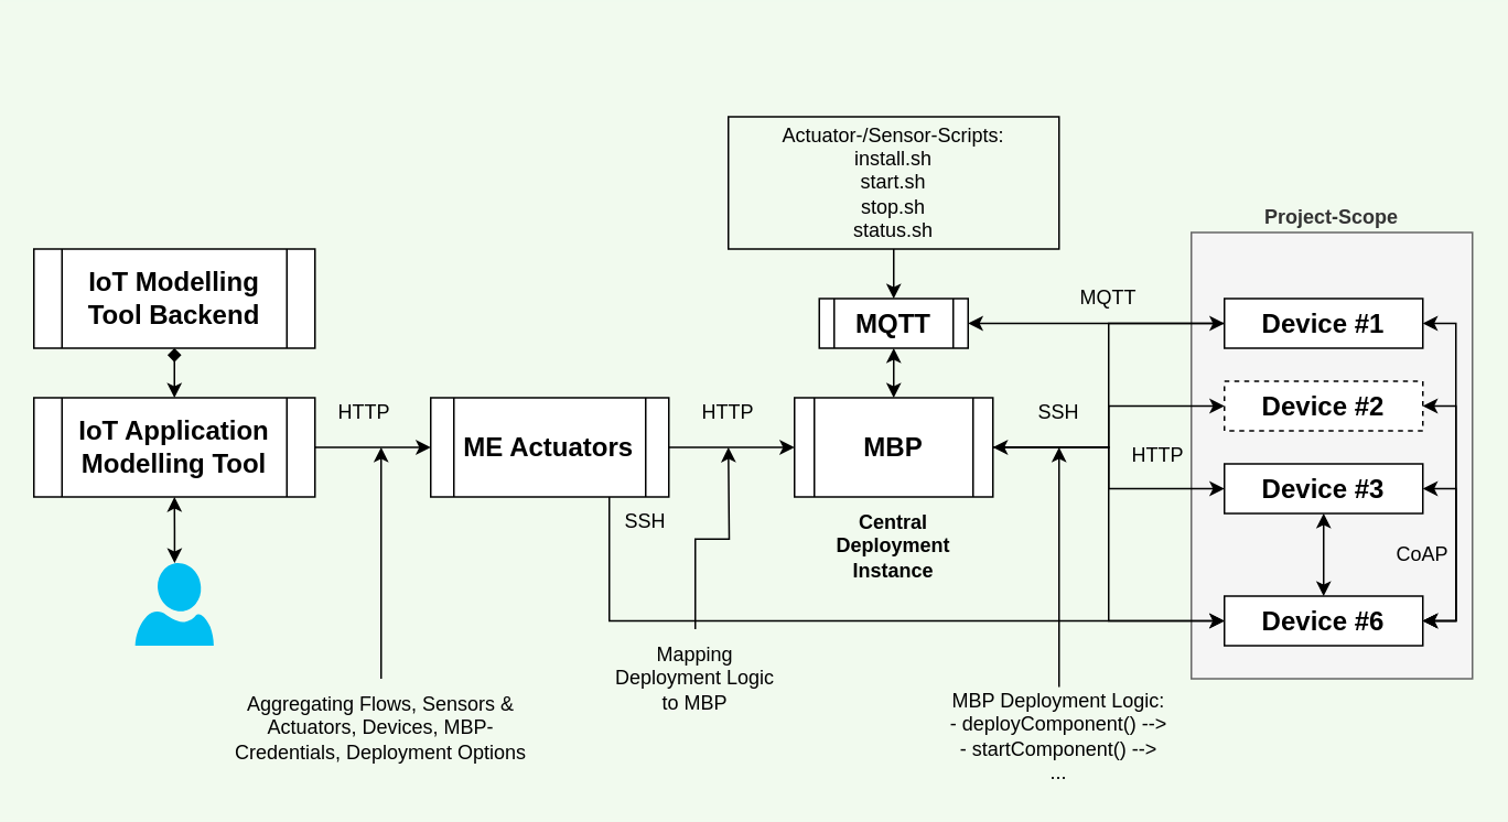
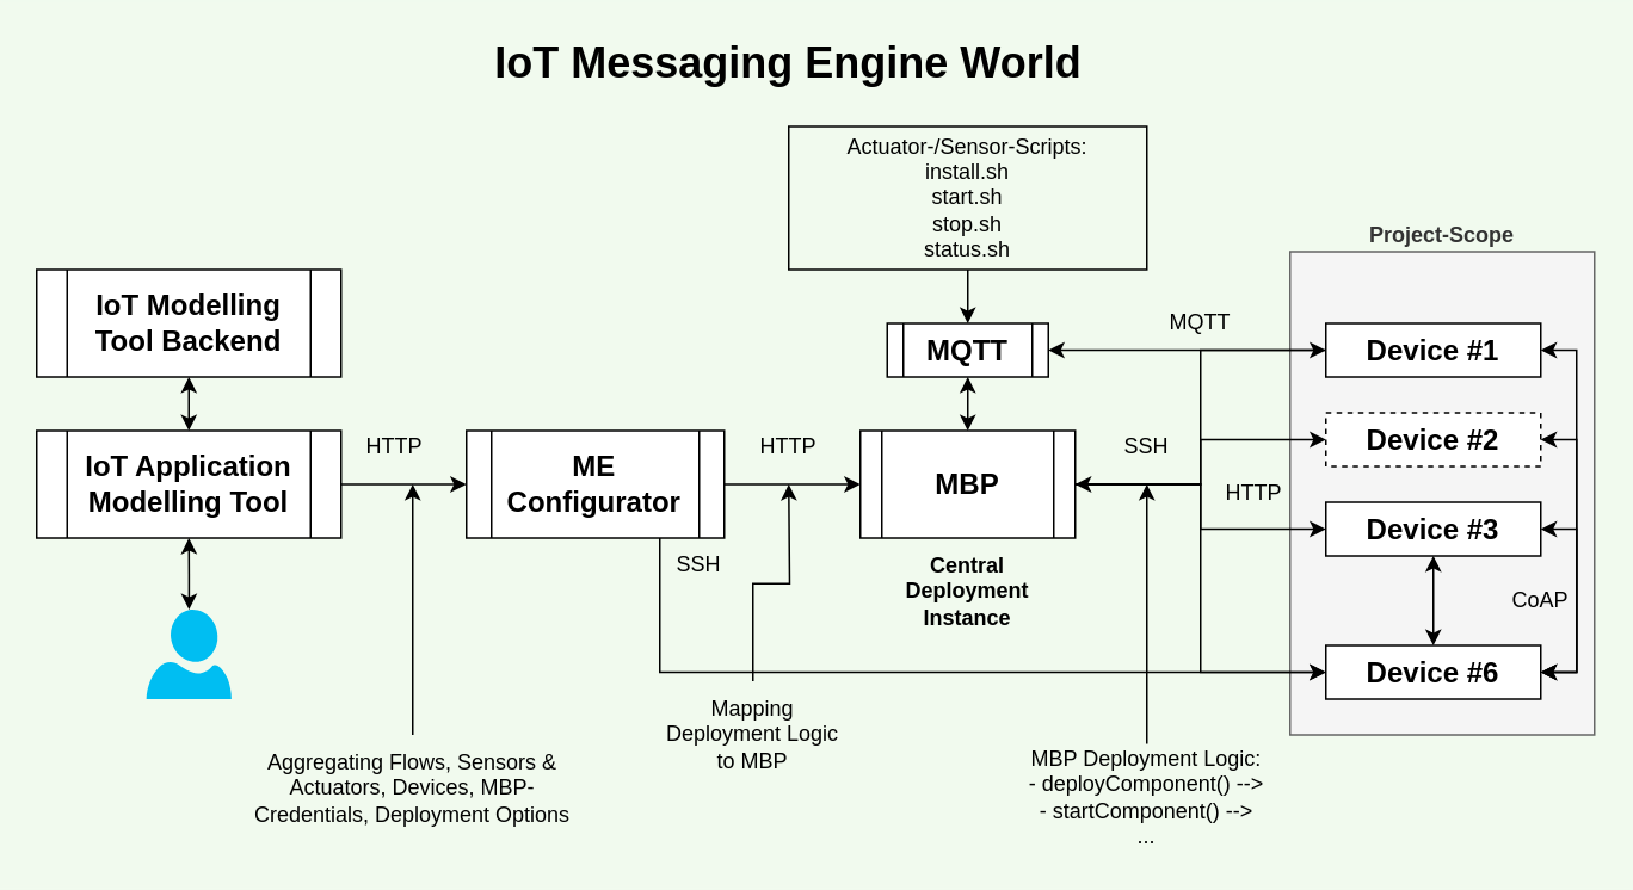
+ <mxCell id="43" value="IoT Messaging Engine World" style="text;html=1;strokeColor=none;fillColor=none;align=center;verticalAlign=middle;whiteSpace=wrap;rounded=0;fontStyle=1;fontSize=24;" parent="1" vertex="1"><mxGeometry x="195" y="20" width="490" height="30" as="geometry" /></mxCell>
- <mxCell id="4" value="" style="edgeStyle=orthogonalEdgeStyle;rounded=0;orthogonalLoop=1;jettySize=auto;html=1;fontSize=12;startArrow=classic;startFill=1;endArrow=diamond;" parent="1" source="5" target="30" edge="1"><mxGeometry relative="1" as="geometry" /></mxCell>
+ <mxCell id="4" value="" style="edgeStyle=orthogonalEdgeStyle;rounded=0;orthogonalLoop=1;jettySize=auto;html=1;fontSize=12;startArrow=classic;startFill=1;" parent="1" source="5" target="30" edge="1"><mxGeometry relative="1" as="geometry" /></mxCell>
- <mxCell id="8" value="ME Actuators" style="shape=process;whiteSpace=wrap;html=1;backgroundOutline=1;fontSize=16;fontStyle=1" parent="1" vertex="1"><mxGeometry x="260" y="240" width="144" height="60" as="geometry" /></mxCell>
+ <mxCell id="8" value="ME Configurator" style="shape=process;whiteSpace=wrap;html=1;backgroundOutline=1;fontSize=16;fontStyle=1" parent="1" vertex="1"><mxGeometry x="260" y="240" width="144" height="60" as="geometry" /></mxCell>
